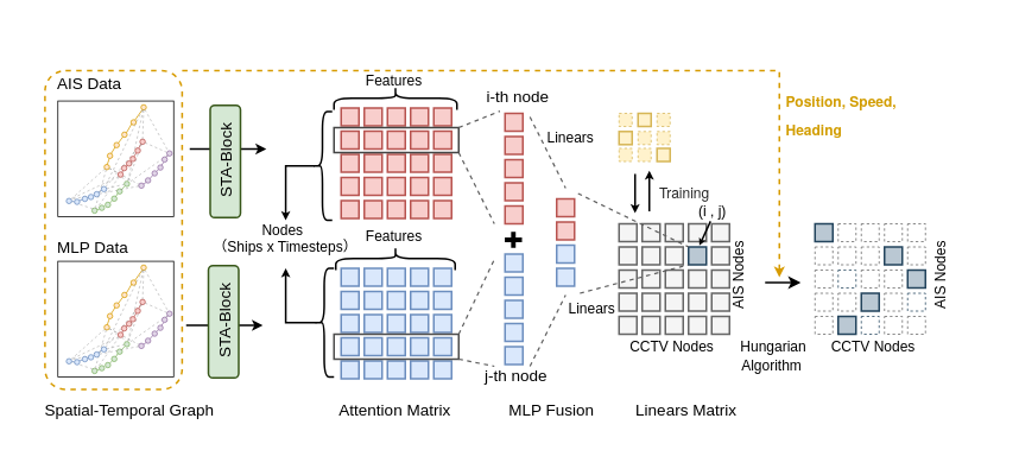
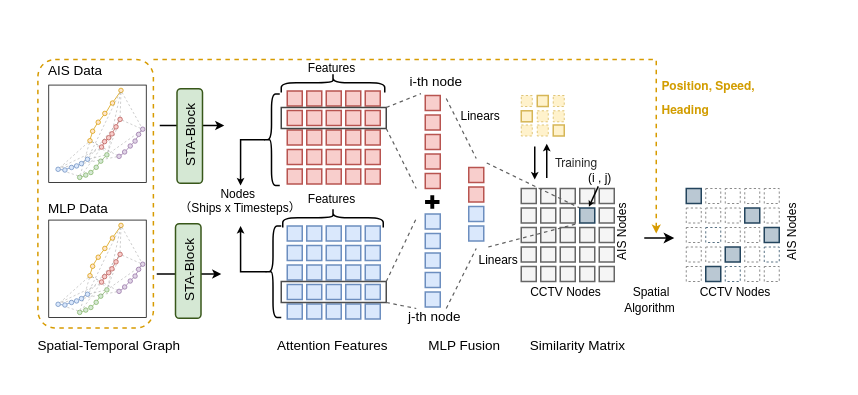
- <mxCell id="234" value="&lt;font style=&quot;font-size: 8px;&quot;&gt;Hungarian&lt;/font&gt;" style="rounded=1;whiteSpace=wrap;html=1;strokeColor=none;fillColor=none;" vertex="1" parent="1"><mxGeometry x="399.62" y="181" width="67.62" height="24" as="geometry" /></mxCell>
+ <mxCell id="234" value="&lt;font style=&quot;font-size: 8px;&quot;&gt;Spatial&lt;/font&gt;" style="rounded=1;whiteSpace=wrap;html=1;strokeColor=none;fillColor=none;" vertex="1" parent="1"><mxGeometry x="399.62" y="181" width="67.62" height="24" as="geometry" /></mxCell>
- <mxCell id="173" value="&lt;font style=&quot;font-size: 9px;&quot;&gt;Attention Matrix&lt;/font&gt;" style="rounded=1;whiteSpace=wrap;html=1;strokeColor=none;fillColor=none;" vertex="1" parent="1"><mxGeometry x="168.38" y="216.552" width="106.62" height="24" as="geometry" /></mxCell>
+ <mxCell id="173" value="&lt;font style=&quot;font-size: 9px;&quot;&gt;Attention Features&lt;/font&gt;" style="rounded=1;whiteSpace=wrap;html=1;strokeColor=none;fillColor=none;" vertex="1" parent="1"><mxGeometry x="168.38" y="216.552" width="106.62" height="24" as="geometry" /></mxCell>
- <mxCell id="232" value="&lt;font style=&quot;font-size: 9px;&quot;&gt;Linears Matrix&lt;/font&gt;" style="rounded=1;whiteSpace=wrap;html=1;strokeColor=none;fillColor=none;" vertex="1" parent="1"><mxGeometry x="351.38" y="216.552" width="67.62" height="24" as="geometry" /></mxCell>
+ <mxCell id="232" value="&lt;font style=&quot;font-size: 9px;&quot;&gt;Similarity Matrix&lt;/font&gt;" style="rounded=1;whiteSpace=wrap;html=1;strokeColor=none;fillColor=none;" vertex="1" parent="1"><mxGeometry x="351.38" y="216.552" width="67.62" height="24" as="geometry" /></mxCell>
